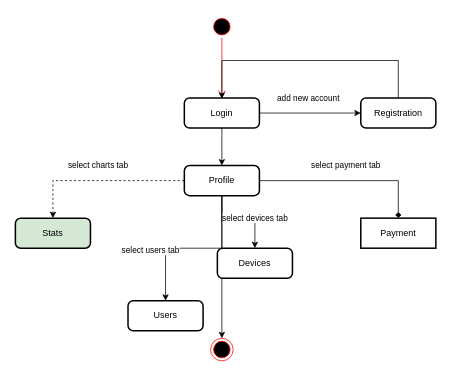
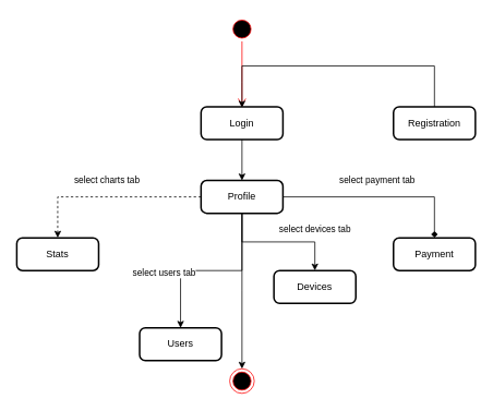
- <mxCell id="5" value="add new account" style="edgeStyle=orthogonalEdgeStyle;rounded=0;orthogonalLoop=1;jettySize=auto;html=1;exitX=1;exitY=0.5;exitDx=0;exitDy=0;" edge="1" parent="1" source="6" target="8"><mxGeometry x="-0.037" y="20" relative="1" as="geometry"><mxPoint as="offset" /></mxGeometry></mxCell>
- <mxCell id="17" value="Stats" style="rounded=1;whiteSpace=wrap;html=1;absoluteArcSize=1;arcSize=14;strokeWidth=2;fillColor=#d5e8d4;" vertex="1" parent="1"><mxGeometry y="290" width="100" height="40" as="geometry" x="20" /></mxCell>
+ <mxCell id="17" value="Stats" style="rounded=1;whiteSpace=wrap;html=1;absoluteArcSize=1;arcSize=14;strokeWidth=2;" vertex="1" parent="1"><mxGeometry y="290" width="100" height="40" as="geometry" x="20" /></mxCell>
- <mxCell id="18" value="Payment" style="whiteSpace=wrap;html=1;absoluteArcSize=1;arcSize=14;strokeWidth=2;rounded=0;" vertex="1" parent="1"><mxGeometry x="480" y="290" width="100" height="40" as="geometry" /></mxCell>
+ <mxCell id="18" value="Payment" style="rounded=1;whiteSpace=wrap;html=1;absoluteArcSize=1;arcSize=14;strokeWidth=2;" vertex="1" parent="1"><mxGeometry x="480" y="290" width="100" height="40" as="geometry" /></mxCell>
- <mxCell id="15" value="Devices" style="rounded=1;whiteSpace=wrap;html=1;absoluteArcSize=1;arcSize=14;strokeWidth=2;" vertex="1" parent="1"><mxGeometry x="289" y="330" width="100" height="40" as="geometry" /></mxCell>
+ <mxCell id="15" value="Devices" style="rounded=1;whiteSpace=wrap;html=1;absoluteArcSize=1;arcSize=14;strokeWidth=2;" vertex="1" parent="1"><mxGeometry x="334" y="330" width="100" height="40" as="geometry" /></mxCell>
